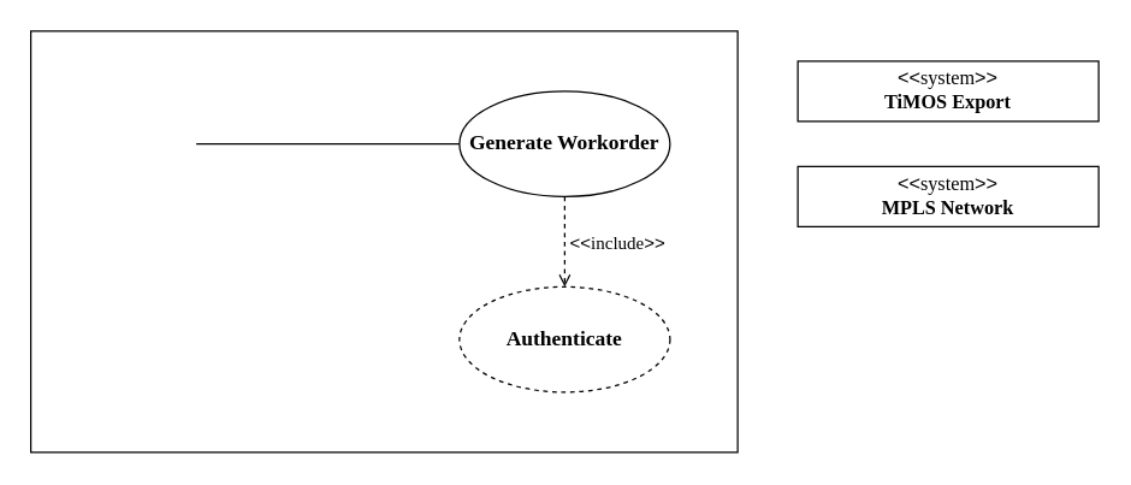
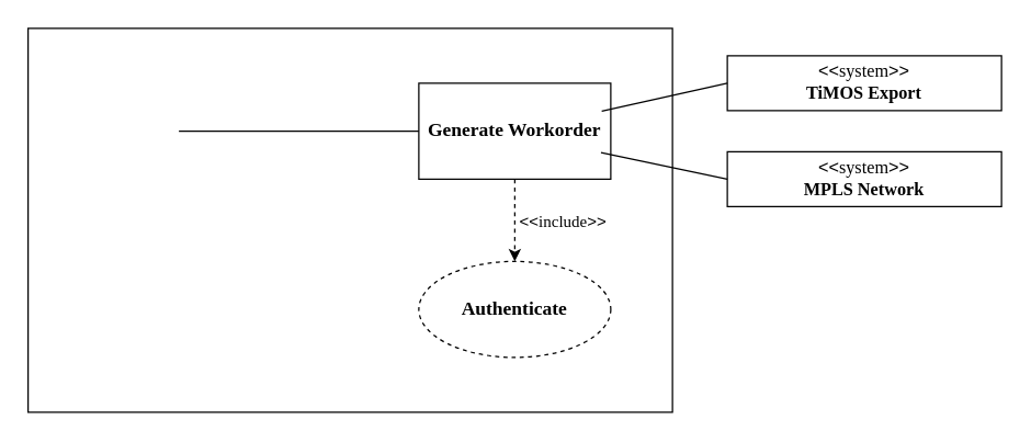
+ <mxCell id="10" value="" style="edgeStyle=none;html=1;endArrow=none;verticalAlign=bottom;entryX=0;entryY=0.5;entryDx=0;entryDy=0;exitX=0.953;exitY=0.291;exitDx=0;exitDy=0;exitPerimeter=0;" parent="1" source="4" target="9" edge="1"><mxGeometry width="160" relative="1" as="geometry"><mxPoint x="447.3" y="120.47" as="sourcePoint" /><mxPoint x="540" y="140" as="targetPoint" /></mxGeometry></mxCell>
- <mxCell id="4" value="&lt;font face=&quot;Old Standard TT&quot; size=&quot;1&quot;&gt;&lt;b style=&quot;font-size: 14px&quot;&gt;Generate Workorder&lt;/b&gt;&lt;/font&gt;" style="ellipse;whiteSpace=wrap;html=1;fillColor=none;" parent="1" vertex="1"><mxGeometry x="305" y="60" width="140" height="70" as="geometry" /></mxCell>
+ <mxCell id="4" value="&lt;font face=&quot;Old Standard TT&quot; size=&quot;1&quot;&gt;&lt;b style=&quot;font-size: 14px&quot;&gt;Generate Workorder&lt;/b&gt;&lt;/font&gt;" style="whiteSpace=wrap;html=1;fillColor=none;rounded=0;" parent="1" vertex="1"><mxGeometry x="305" y="60" width="140" height="70" as="geometry" /></mxCell>
+ <mxCell id="8" value="" style="edgeStyle=none;html=1;endArrow=none;verticalAlign=bottom;entryX=0;entryY=0.5;entryDx=0;entryDy=0;exitX=0.949;exitY=0.722;exitDx=0;exitDy=0;exitPerimeter=0;" parent="1" source="4" target="7" edge="1"><mxGeometry width="160" relative="1" as="geometry"><mxPoint x="350" y="0" as="sourcePoint" /><mxPoint x="510" y="0" as="targetPoint" /></mxGeometry></mxCell>
- <mxCell id="5" value="&lt;font style=&quot;font-size: 12px&quot;&gt;&amp;lt;&amp;lt;&lt;font face=&quot;Old Standard TT&quot; style=&quot;font-size: 12px&quot;&gt;include&lt;/font&gt;&amp;gt;&amp;gt;&lt;/font&gt;" style="edgeStyle=none;html=1;endArrow=open;verticalAlign=bottom;dashed=1;labelBackgroundColor=none;exitX=0.5;exitY=1;exitDx=0;exitDy=0;entryX=0.5;entryY=0;entryDx=0;entryDy=0;" parent="1" source="4" target="3" edge="1"><mxGeometry x="0.333" y="35" width="160" relative="1" as="geometry"><mxPoint x="550" y="110" as="sourcePoint" /><mxPoint x="600" y="95" as="targetPoint" /><Array as="points" /><mxPoint as="offset" /></mxGeometry></mxCell>
+ <mxCell id="5" value="&lt;font style=&quot;font-size: 12px&quot;&gt;&amp;lt;&amp;lt;&lt;font face=&quot;Old Standard TT&quot; style=&quot;font-size: 12px&quot;&gt;include&lt;/font&gt;&amp;gt;&amp;gt;&lt;/font&gt;" style="edgeStyle=none;html=1;endArrow=classic;verticalAlign=bottom;dashed=1;labelBackgroundColor=none;exitX=0.5;exitY=1;exitDx=0;exitDy=0;entryX=0.5;entryY=0;entryDx=0;entryDy=0;" parent="1" source="4" target="3" edge="1"><mxGeometry x="0.333" y="35" width="160" relative="1" as="geometry"><mxPoint x="550" y="110" as="sourcePoint" /><mxPoint x="600" y="95" as="targetPoint" /><Array as="points" /><mxPoint as="offset" /></mxGeometry></mxCell>
